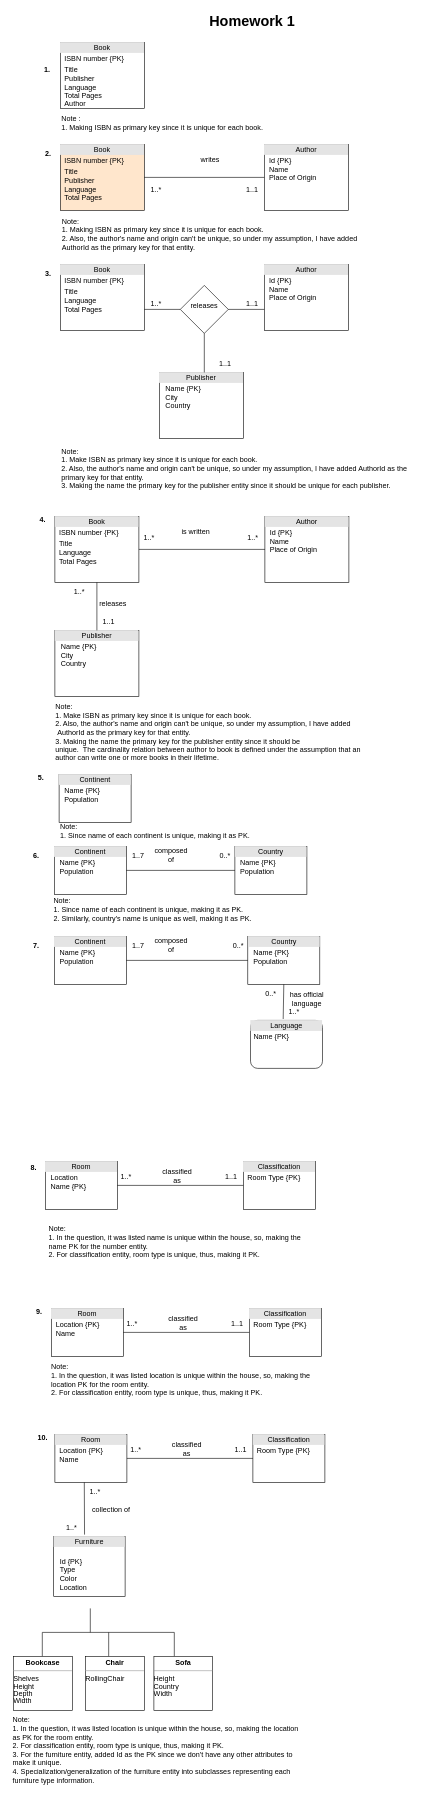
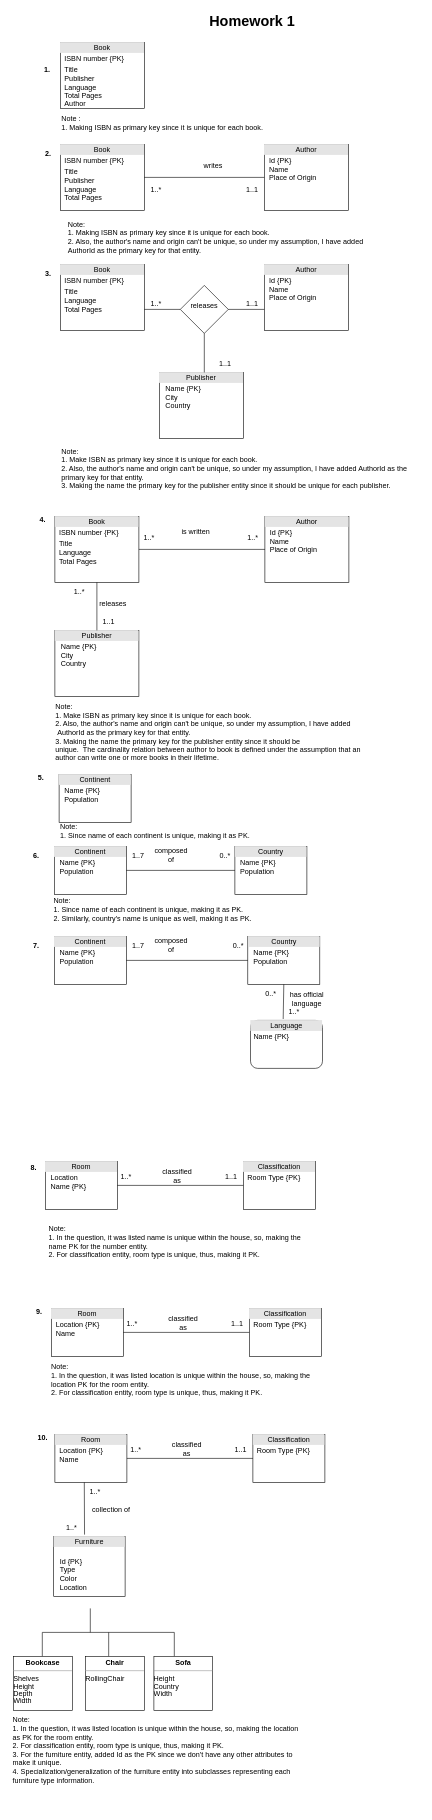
- <mxCell id="8" value="writes" style="text;html=1;strokeColor=none;fillColor=none;align=center;verticalAlign=middle;whiteSpace=wrap;rounded=0;" parent="1" vertex="1"><mxGeometry x="320" y="250" width="60" height="30" as="geometry" /></mxCell>
+ <mxCell id="8" value="writes" style="text;html=1;strokeColor=none;fillColor=none;align=center;verticalAlign=middle;whiteSpace=wrap;rounded=0;" parent="1" vertex="1"><mxGeometry x="325" y="260" width="60" height="30" as="geometry" /></mxCell>
- <mxCell id="5" value="&lt;div style=&quot;text-align: center; box-sizing: border-box; width: 100%; background: rgb(228, 228, 228); padding: 2px;&quot;&gt;Book&lt;/div&gt;&lt;table style=&quot;width:100%;font-size:1em;&quot; cellpadding=&quot;2&quot; cellspacing=&quot;0&quot;&gt;&lt;tbody&gt;&lt;tr&gt;&lt;td&gt;&lt;br&gt;&lt;/td&gt;&lt;td&gt;ISBN number {PK}&lt;br&gt;&lt;/td&gt;&lt;/tr&gt;&lt;tr&gt;&lt;td&gt;&lt;br&gt;&lt;/td&gt;&lt;td&gt;Title&lt;br&gt;Publisher&lt;br&gt;Language&lt;br&gt;Total Pages&lt;br&gt;&lt;br&gt;&lt;/td&gt;&lt;/tr&gt;&lt;/tbody&gt;&lt;/table&gt;" style="verticalAlign=top;align=left;overflow=fill;html=1;fillColor=#ffe6cc;" parent="1" vertex="1"><mxGeometry x="100" y="240" width="140" height="110" as="geometry" /></mxCell>
+ <mxCell id="5" value="&lt;div style=&quot;text-align: center; box-sizing: border-box; width: 100%; background: rgb(228, 228, 228); padding: 2px;&quot;&gt;Book&lt;/div&gt;&lt;table style=&quot;width:100%;font-size:1em;&quot; cellpadding=&quot;2&quot; cellspacing=&quot;0&quot;&gt;&lt;tbody&gt;&lt;tr&gt;&lt;td&gt;&lt;br&gt;&lt;/td&gt;&lt;td&gt;ISBN number {PK}&lt;br&gt;&lt;/td&gt;&lt;/tr&gt;&lt;tr&gt;&lt;td&gt;&lt;br&gt;&lt;/td&gt;&lt;td&gt;Title&lt;br&gt;Publisher&lt;br&gt;Language&lt;br&gt;Total Pages&lt;br&gt;&lt;br&gt;&lt;/td&gt;&lt;/tr&gt;&lt;/tbody&gt;&lt;/table&gt;" style="verticalAlign=top;align=left;overflow=fill;html=1;" parent="1" vertex="1"><mxGeometry x="100" y="240" width="140" height="110" as="geometry" /></mxCell>
- <mxCell id="79" value="&lt;span style=&quot;color: rgb(0, 0, 0);&quot;&gt;Note:&lt;br&gt;1. Making ISBN as primary key since it is unique for each book.&lt;br&gt;2. Also, the author's name and origin can't be unique, so under my assumption, I have added AuthorId as the primary key for that entity.&amp;nbsp;&amp;nbsp;&lt;/span&gt;" style="text;html=1;strokeColor=none;fillColor=none;align=left;verticalAlign=middle;whiteSpace=wrap;rounded=0;fontSize=12;fontColor=#FF0000;" parent="1" vertex="1"><mxGeometry x="101" y="360" width="520" height="60" as="geometry" /></mxCell>
+ <mxCell id="79" value="&lt;span style=&quot;color: rgb(0, 0, 0);&quot;&gt;Note:&lt;br&gt;1. Making ISBN as primary key since it is unique for each book.&lt;br&gt;2. Also, the author's name and origin can't be unique, so under my assumption, I have added AuthorId as the primary key for that entity.&amp;nbsp;&amp;nbsp;&lt;/span&gt;" style="text;html=1;strokeColor=none;fillColor=none;align=left;verticalAlign=middle;whiteSpace=wrap;rounded=0;fontSize=12;fontColor=#FF0000;" parent="1" vertex="1"><mxGeometry x="111" y="365" width="520" height="60" as="geometry" /></mxCell>
